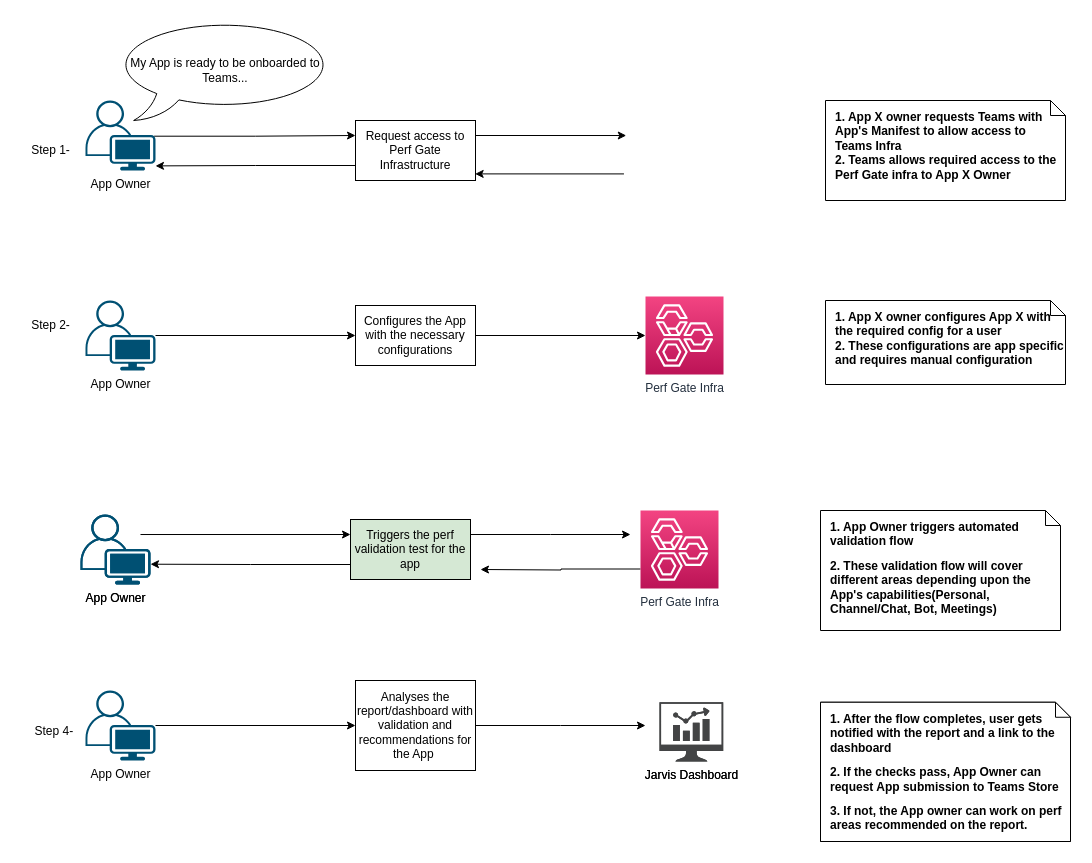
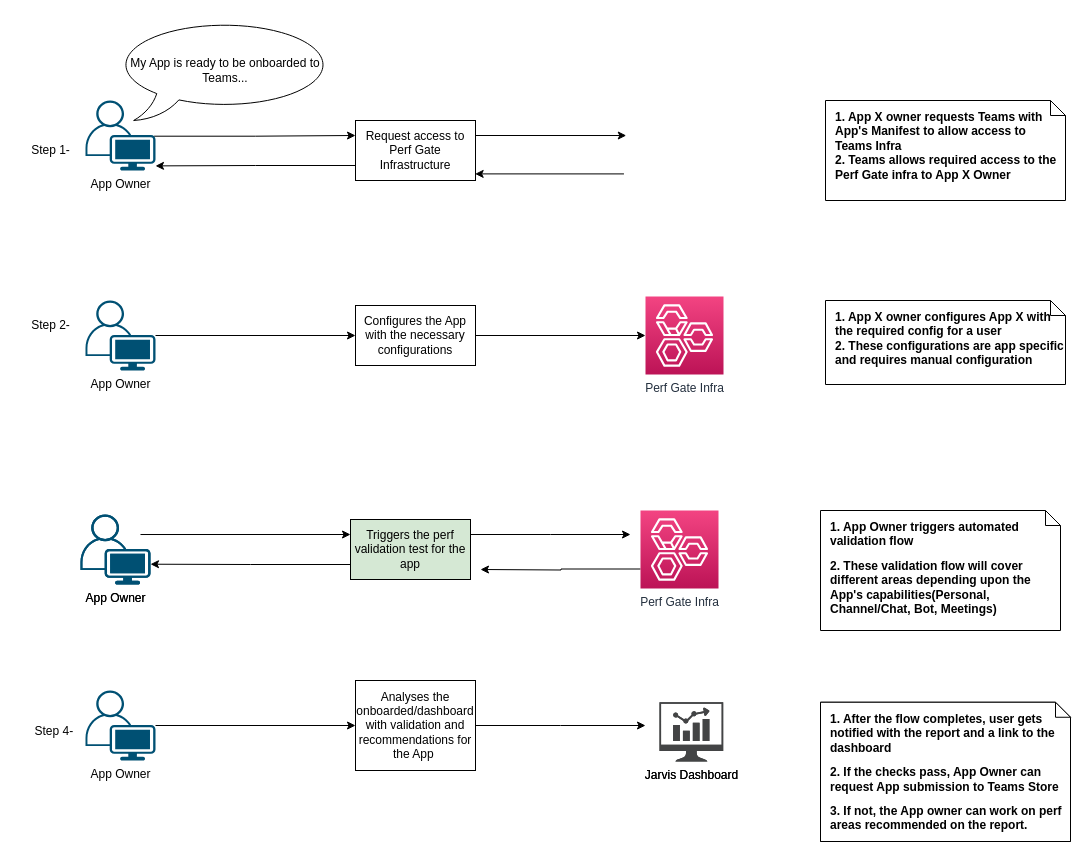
- <mxCell id="29" value="Analyses the report/dashboard with validation and recommendations for the App&amp;nbsp;" style="rounded=0;whiteSpace=wrap;html=1;" vertex="1" parent="1"><mxGeometry x="355" y="680" width="120" height="90" as="geometry" /></mxCell>
+ <mxCell id="29" value="Analyses the onboarded/dashboard with validation and recommendations for the App&amp;nbsp;" style="rounded=0;whiteSpace=wrap;html=1;" vertex="1" parent="1"><mxGeometry x="355" y="680" width="120" height="90" as="geometry" /></mxCell>
